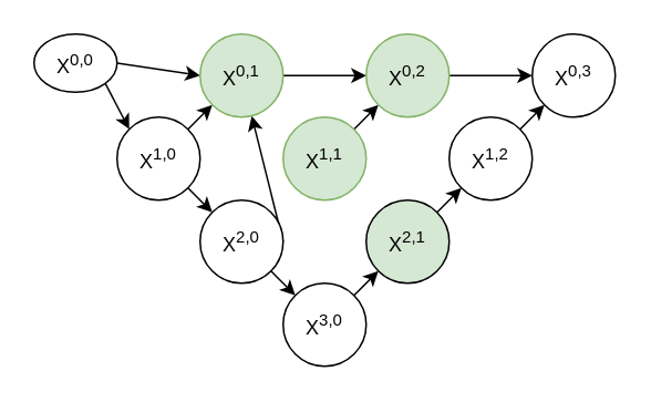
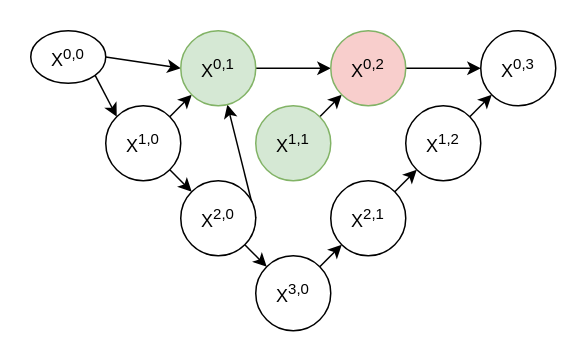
- <mxCell id="23" value="X&lt;sup&gt;0,2&lt;/sup&gt;" style="ellipse;whiteSpace=wrap;html=1;fillColor=#d5e8d4;strokeColor=#82b366;" vertex="1" parent="1"><mxGeometry x="220" y="20" width="50" height="50" as="geometry" /></mxCell>
+ <mxCell id="23" value="X&lt;sup&gt;0,2&lt;/sup&gt;" style="ellipse;whiteSpace=wrap;html=1;fillColor=#f8cecc;strokeColor=#82b366;" vertex="1" parent="1"><mxGeometry x="220" y="20" width="50" height="50" as="geometry" /></mxCell>
- <mxCell id="14" value="X&lt;sup&gt;2,1&lt;/sup&gt;" style="ellipse;whiteSpace=wrap;html=1;direction=west;fillColor=#d5e8d4;" vertex="1" parent="1"><mxGeometry x="220" y="120" width="50" height="50" as="geometry" /></mxCell>
+ <mxCell id="14" value="X&lt;sup&gt;2,1&lt;/sup&gt;" style="ellipse;whiteSpace=wrap;html=1;direction=west;" vertex="1" parent="1"><mxGeometry x="220" y="120" width="50" height="50" as="geometry" /></mxCell>
